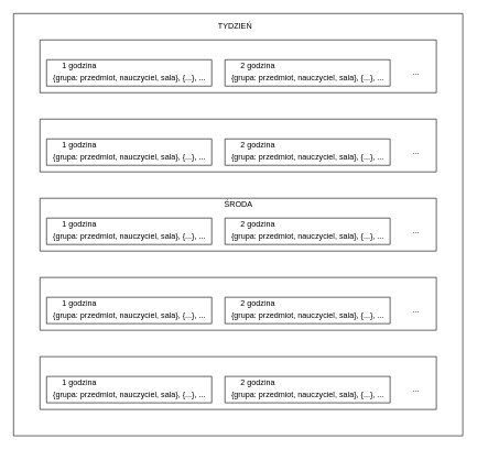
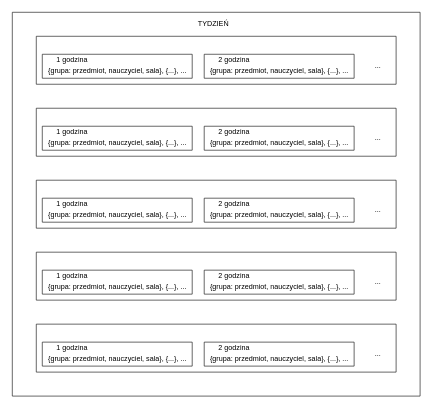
- <mxCell id="13" value="ŚRODA" style="text;html=1;align=center;verticalAlign=middle;resizable=0;points=[];autosize=1;strokeColor=none;fillColor=none;" vertex="1" parent="12"><mxGeometry x="270" width="60" height="20" as="geometry" /></mxCell>
